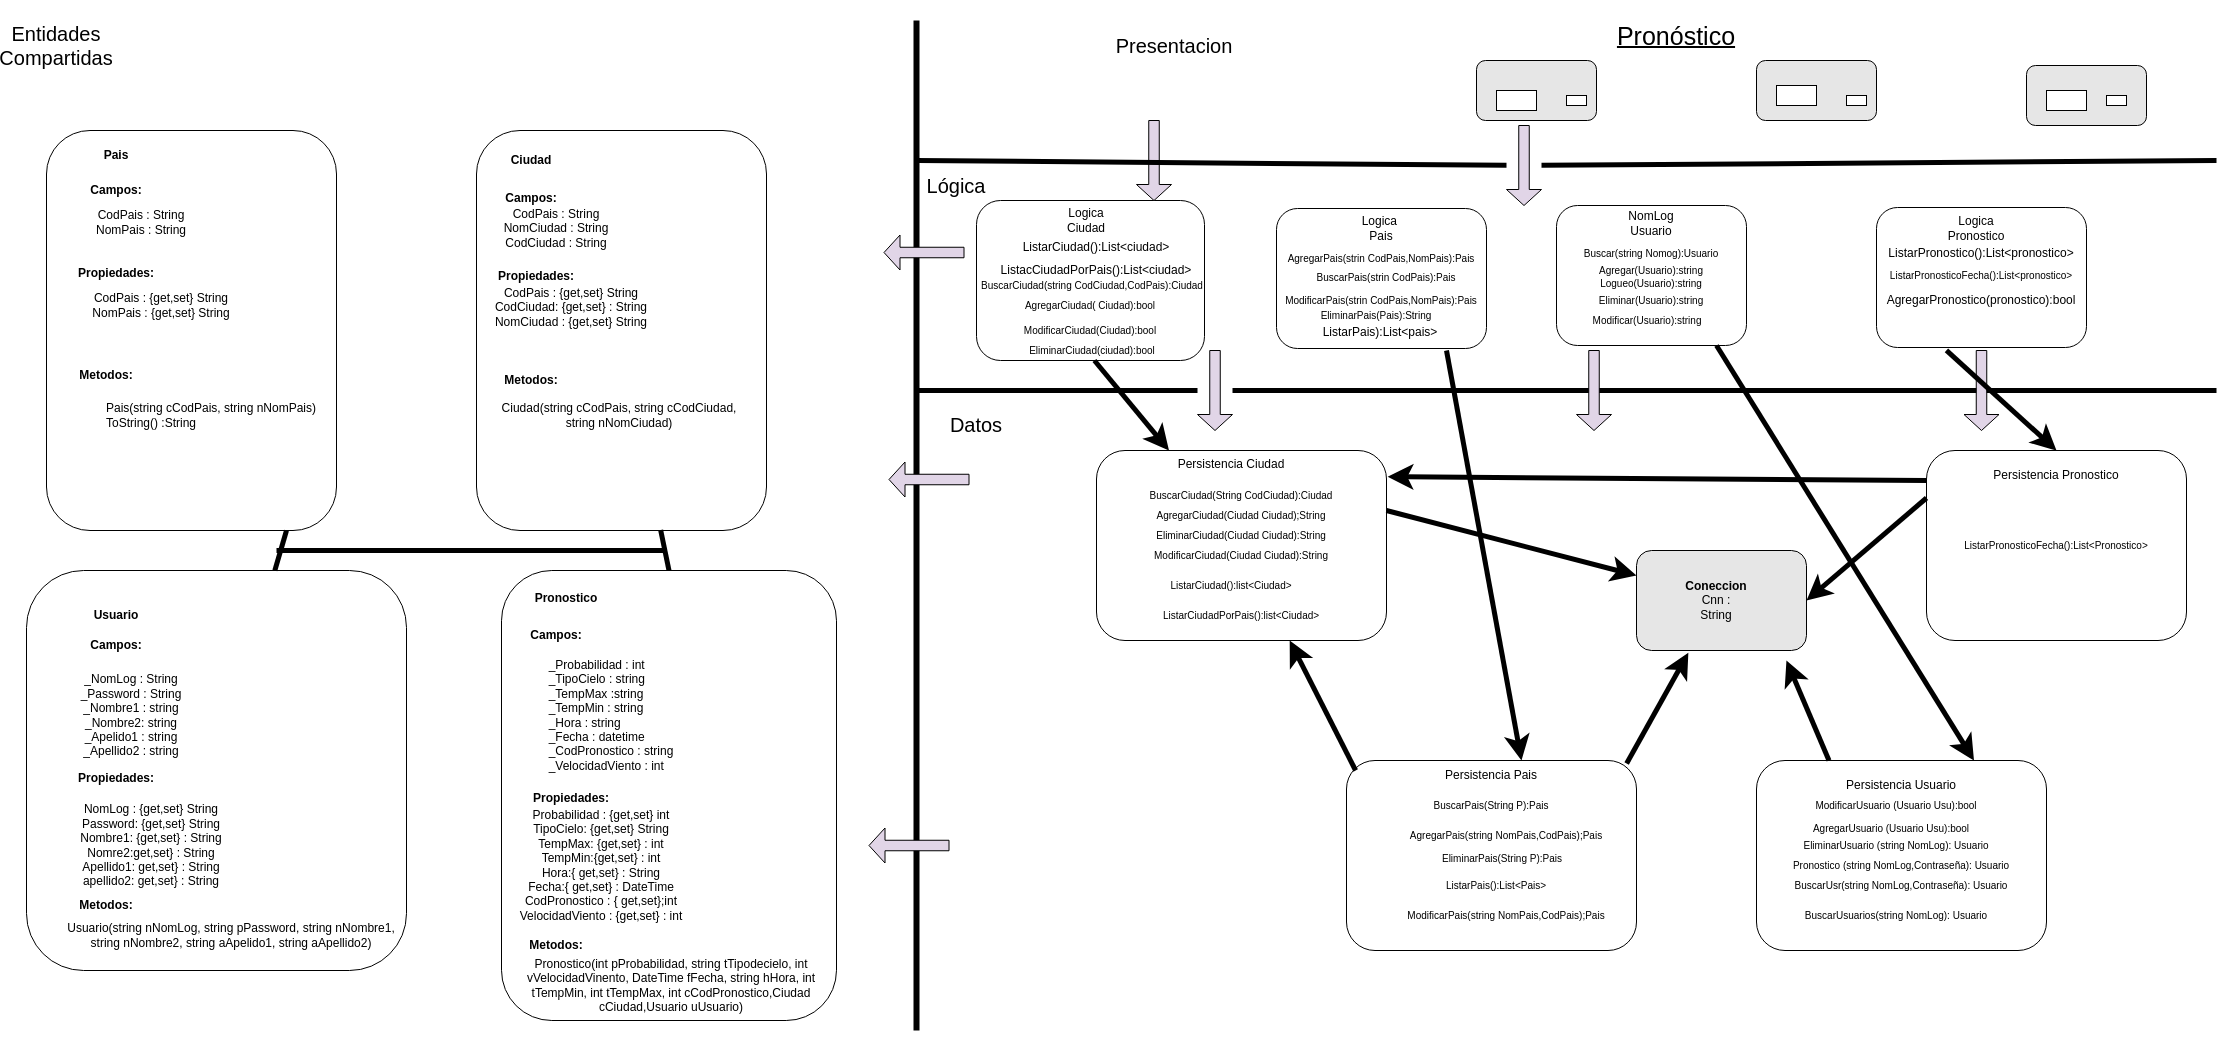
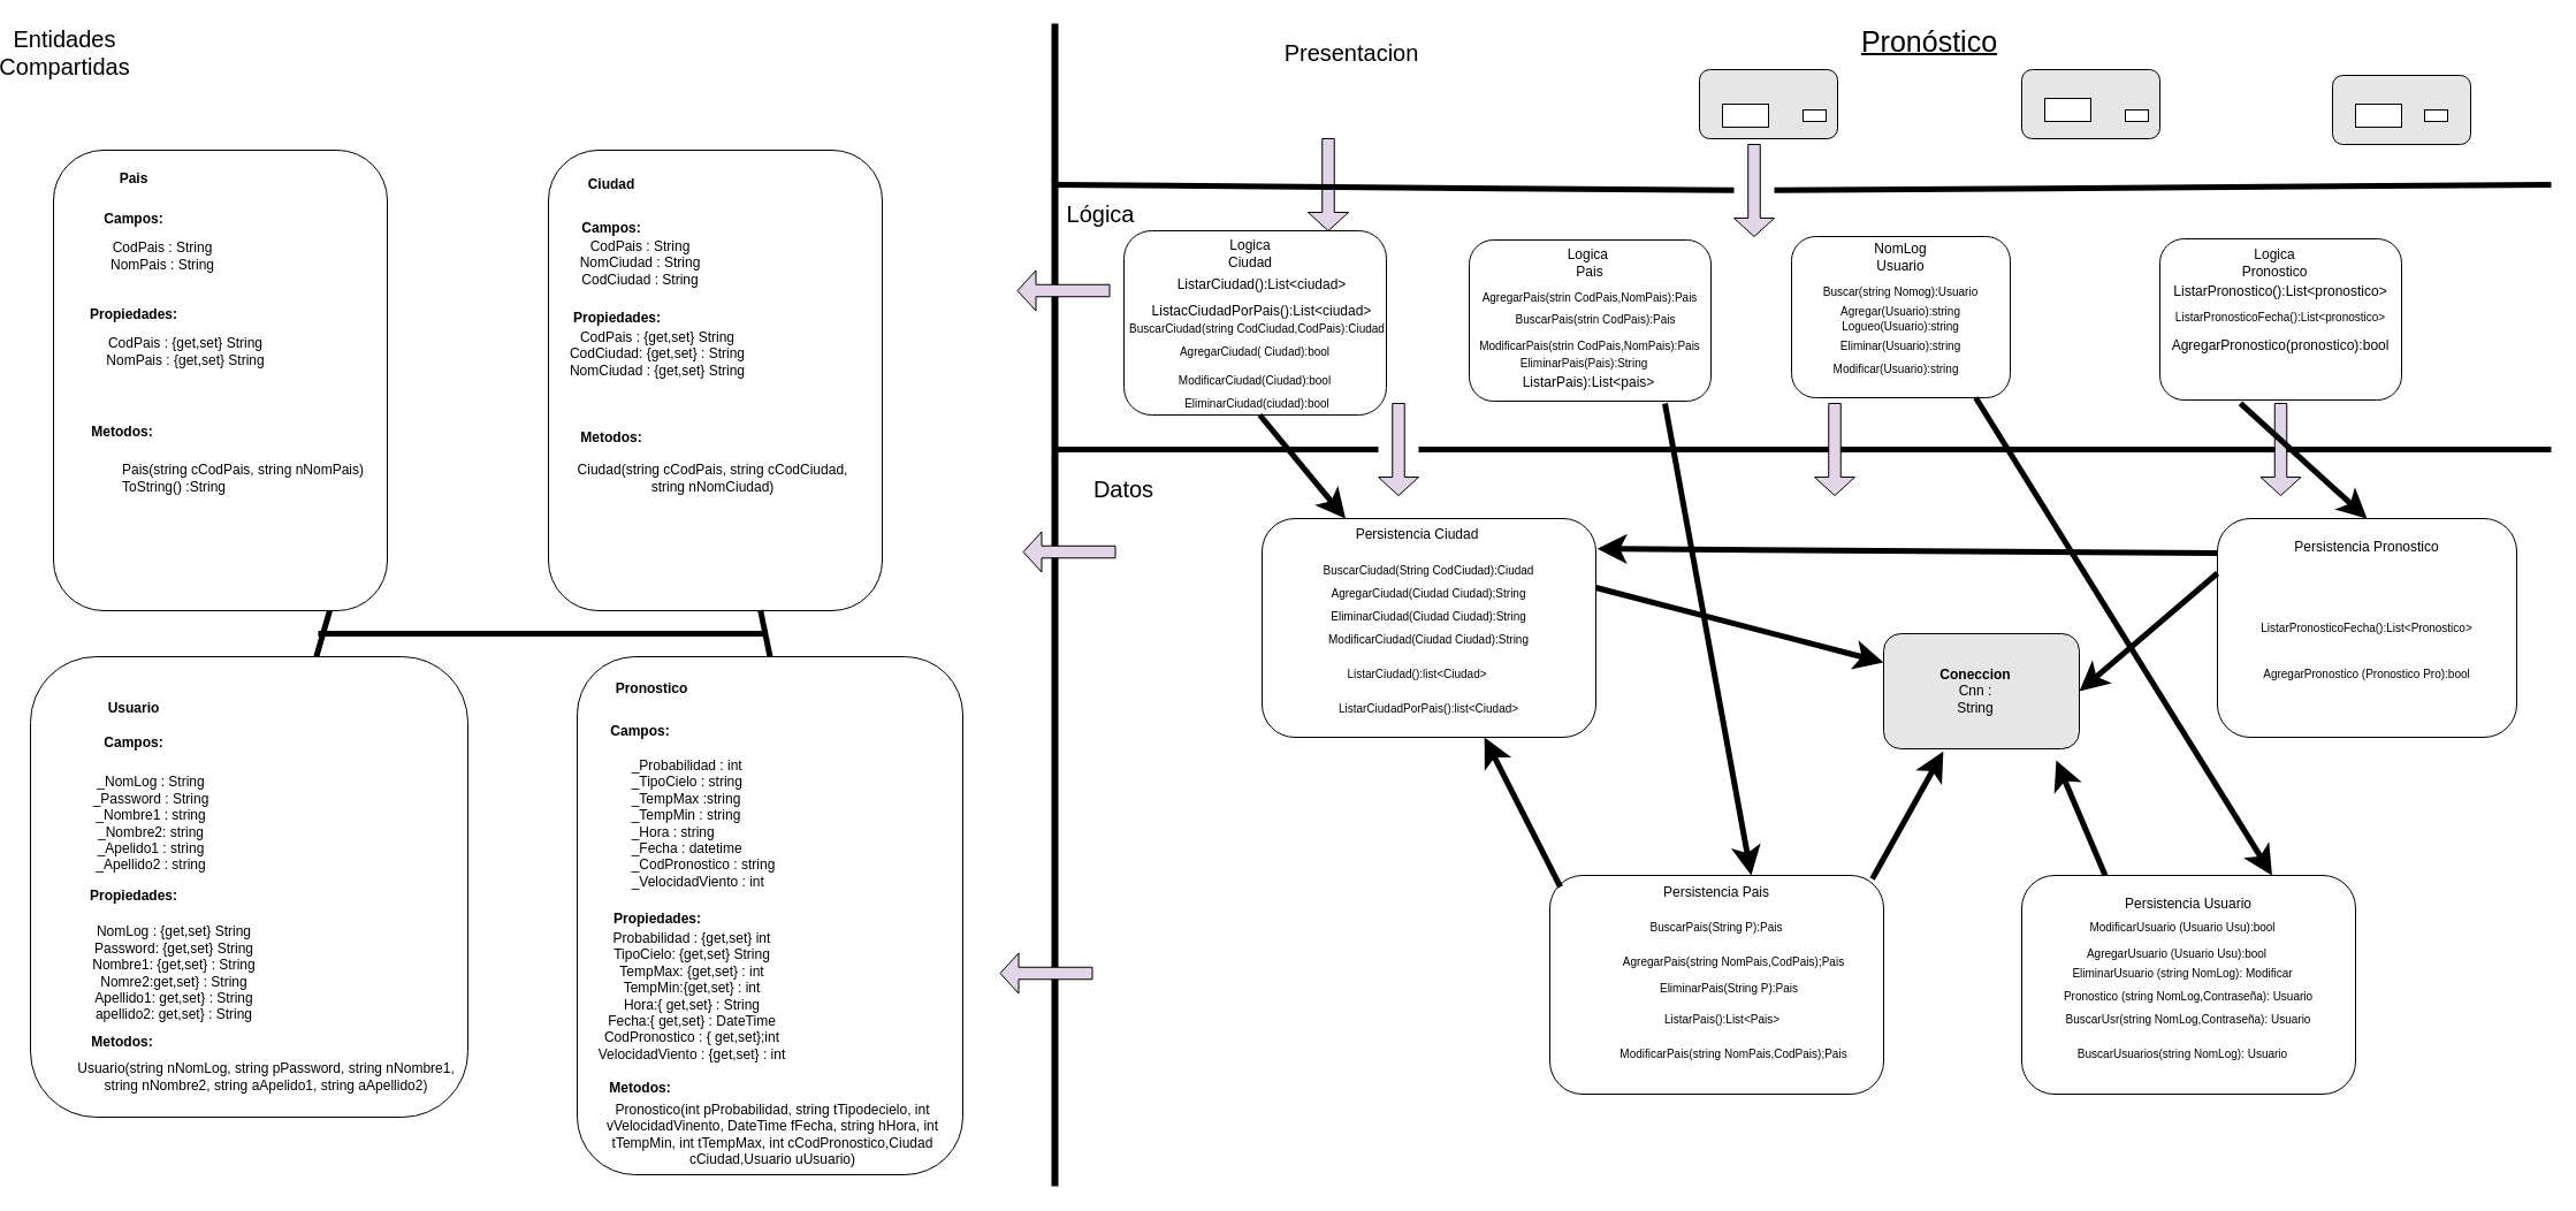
+ <mxCell id="52" value="AgregarPronostico (Pronostico Pro):bool" style="text;html=1;strokeColor=none;fillColor=none;align=center;verticalAlign=middle;whiteSpace=wrap;rounded=0;labelBackgroundColor=none;fontSize=10;" parent="1" vertex="1"><mxGeometry x="1935" y="570" width="230" height="30" as="geometry" /></mxCell>
- <mxCell id="56" value="&lt;font style=&quot;font-size: 10px&quot;&gt;EliminarUsuario (string NomLog): Usuario&lt;/font&gt;" style="text;html=1;strokeColor=none;fillColor=none;align=center;verticalAlign=middle;whiteSpace=wrap;rounded=0;labelBackgroundColor=none;fontSize=12;" parent="1" vertex="1"><mxGeometry x="1790" y="830" width="200" height="30" as="geometry" /></mxCell>
+ <mxCell id="56" value="&lt;font style=&quot;font-size: 10px&quot;&gt;EliminarUsuario (string NomLog): Modificar&lt;/font&gt;" style="text;html=1;strokeColor=none;fillColor=none;align=center;verticalAlign=middle;whiteSpace=wrap;rounded=0;labelBackgroundColor=none;fontSize=12;" parent="1" vertex="1"><mxGeometry x="1790" y="830" width="200" height="30" as="geometry" /></mxCell>
